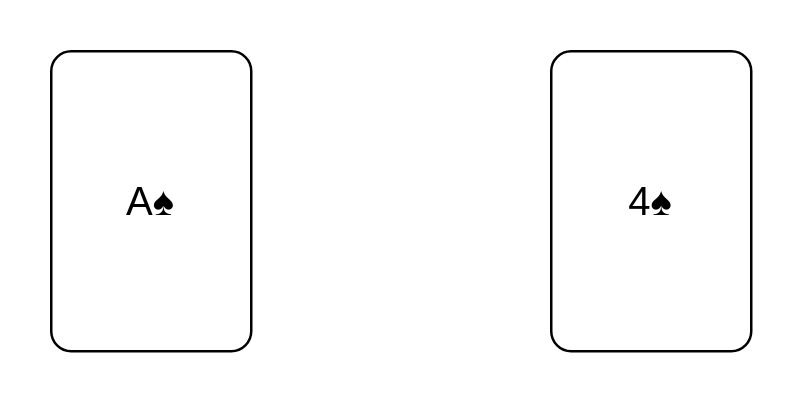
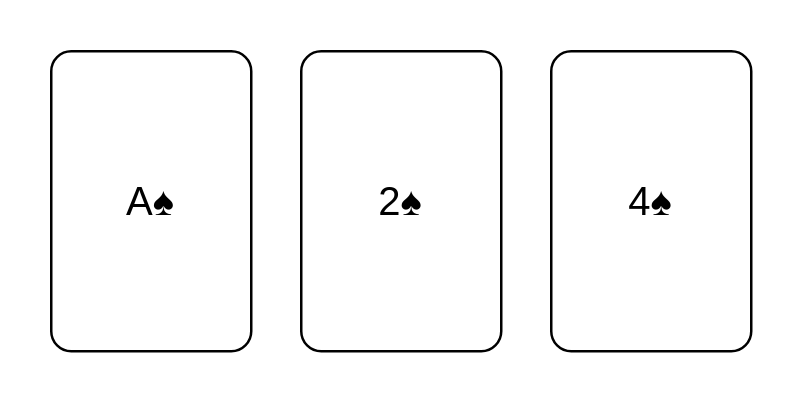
+ <mxCell id="3" value="&lt;font style=&quot;font-size: 16px; color: black;&quot;&gt;2&amp;spades;&lt;/font&gt;" style="whiteSpace=wrap;html=1;rounded=1;arcSize=10;fillColor=#FFFFFF;strokeColor=#000000;aspect=fixed;" vertex="1" parent="1"><mxGeometry x="120" y="20" width="80" height="120" as="geometry" /></mxCell>
